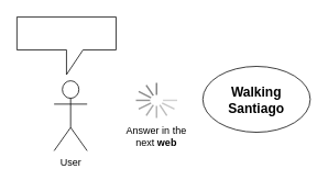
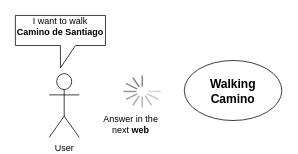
+ <mxCell id="5" value="I want to walk &lt;b&gt;Camino de Santiago&lt;/b&gt;" style="text;html=1;strokeColor=none;fillColor=none;align=center;verticalAlign=middle;whiteSpace=wrap;rounded=0;" parent="1" vertex="1"><mxGeometry x="20" y="20" width="120" height="30" as="geometry" /></mxCell>
- <mxCell id="7" value="&lt;b&gt;&lt;font style=&quot;font-size: 16px&quot;&gt;Walking Santiago&lt;/font&gt;&lt;/b&gt;" style="text;html=1;strokeColor=none;fillColor=none;align=center;verticalAlign=middle;whiteSpace=wrap;rounded=0;" parent="1" vertex="1"><mxGeometry x="280" y="106.25" width="60" height="30" as="geometry" /></mxCell>
+ <mxCell id="7" value="&lt;b&gt;&lt;font style=&quot;font-size: 16px&quot;&gt;Walking Camino&lt;/font&gt;&lt;/b&gt;" style="text;html=1;strokeColor=none;fillColor=none;align=center;verticalAlign=middle;whiteSpace=wrap;rounded=0;" parent="1" vertex="1"><mxGeometry x="280" y="106.25" width="60" height="30" as="geometry" /></mxCell>
- <mxCell id="3" value="Answer in the next &lt;b&gt;web&lt;/b&gt;" style="text;html=1;strokeColor=none;fillColor=none;align=center;verticalAlign=middle;whiteSpace=wrap;rounded=0;" parent="1" vertex="1"><mxGeometry x="148.5" y="157.5" width="80" height="15" as="geometry" /></mxCell>
+ <mxCell id="3" value="Answer in the next &lt;b&gt;web&lt;/b&gt;" style="text;html=1;strokeColor=none;fillColor=none;align=center;verticalAlign=middle;whiteSpace=wrap;rounded=0;" parent="1" vertex="1"><mxGeometry x="133.5" y="157.5" width="80" height="15" as="geometry" /></mxCell>
